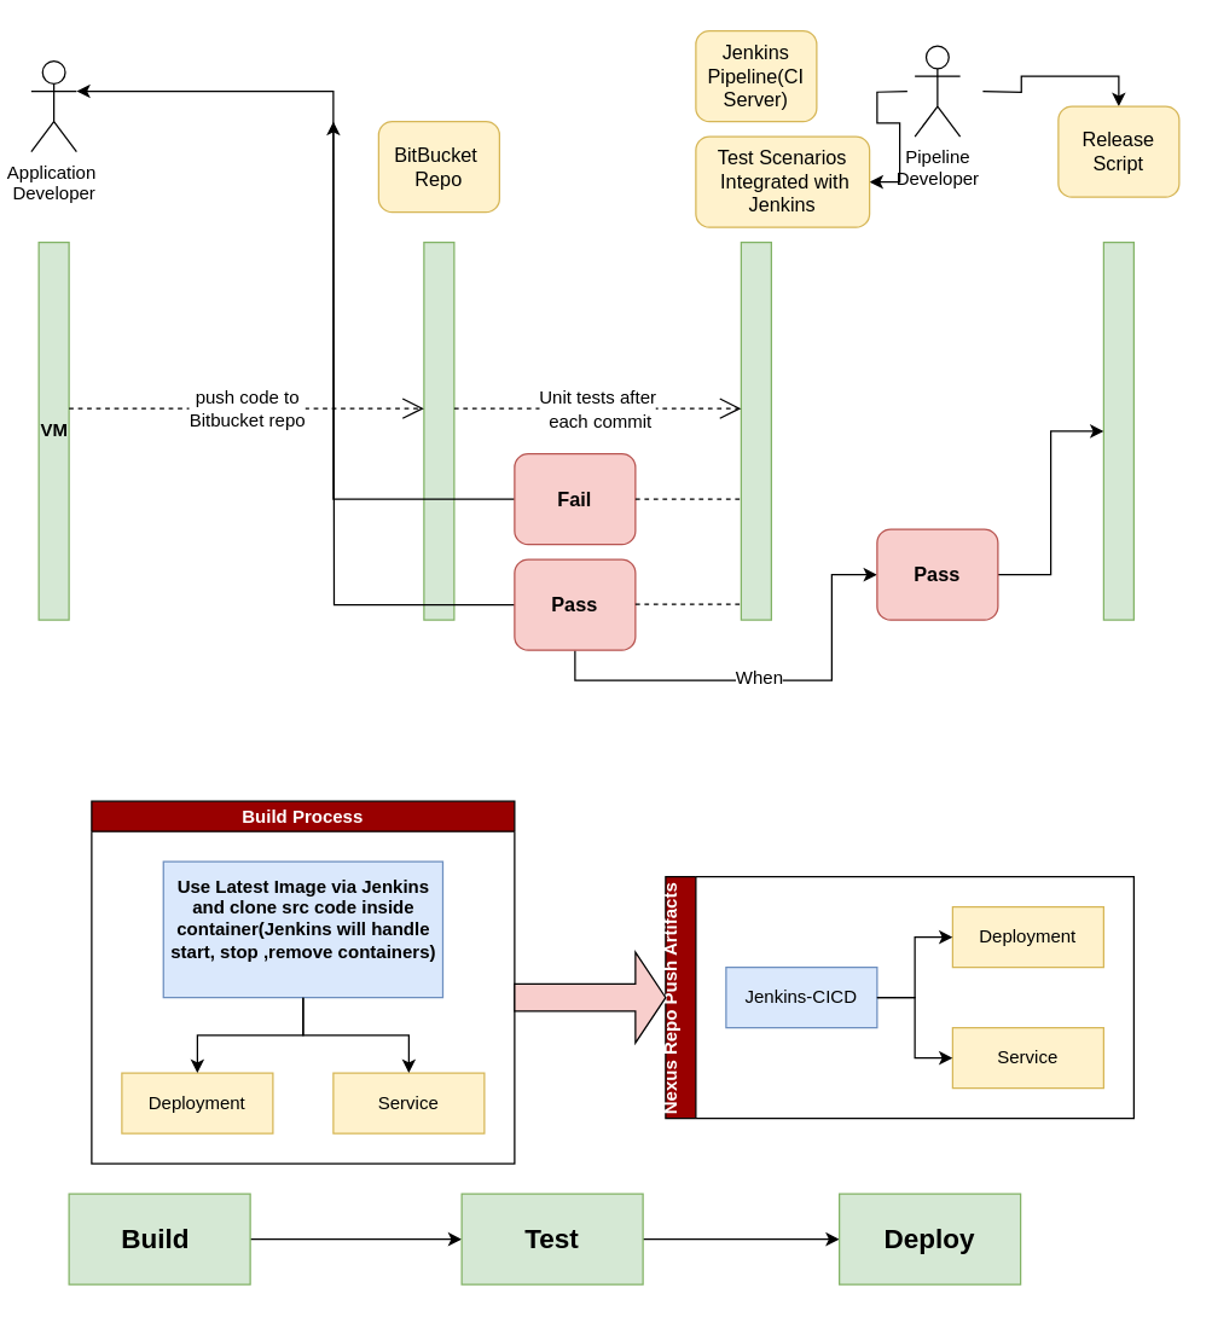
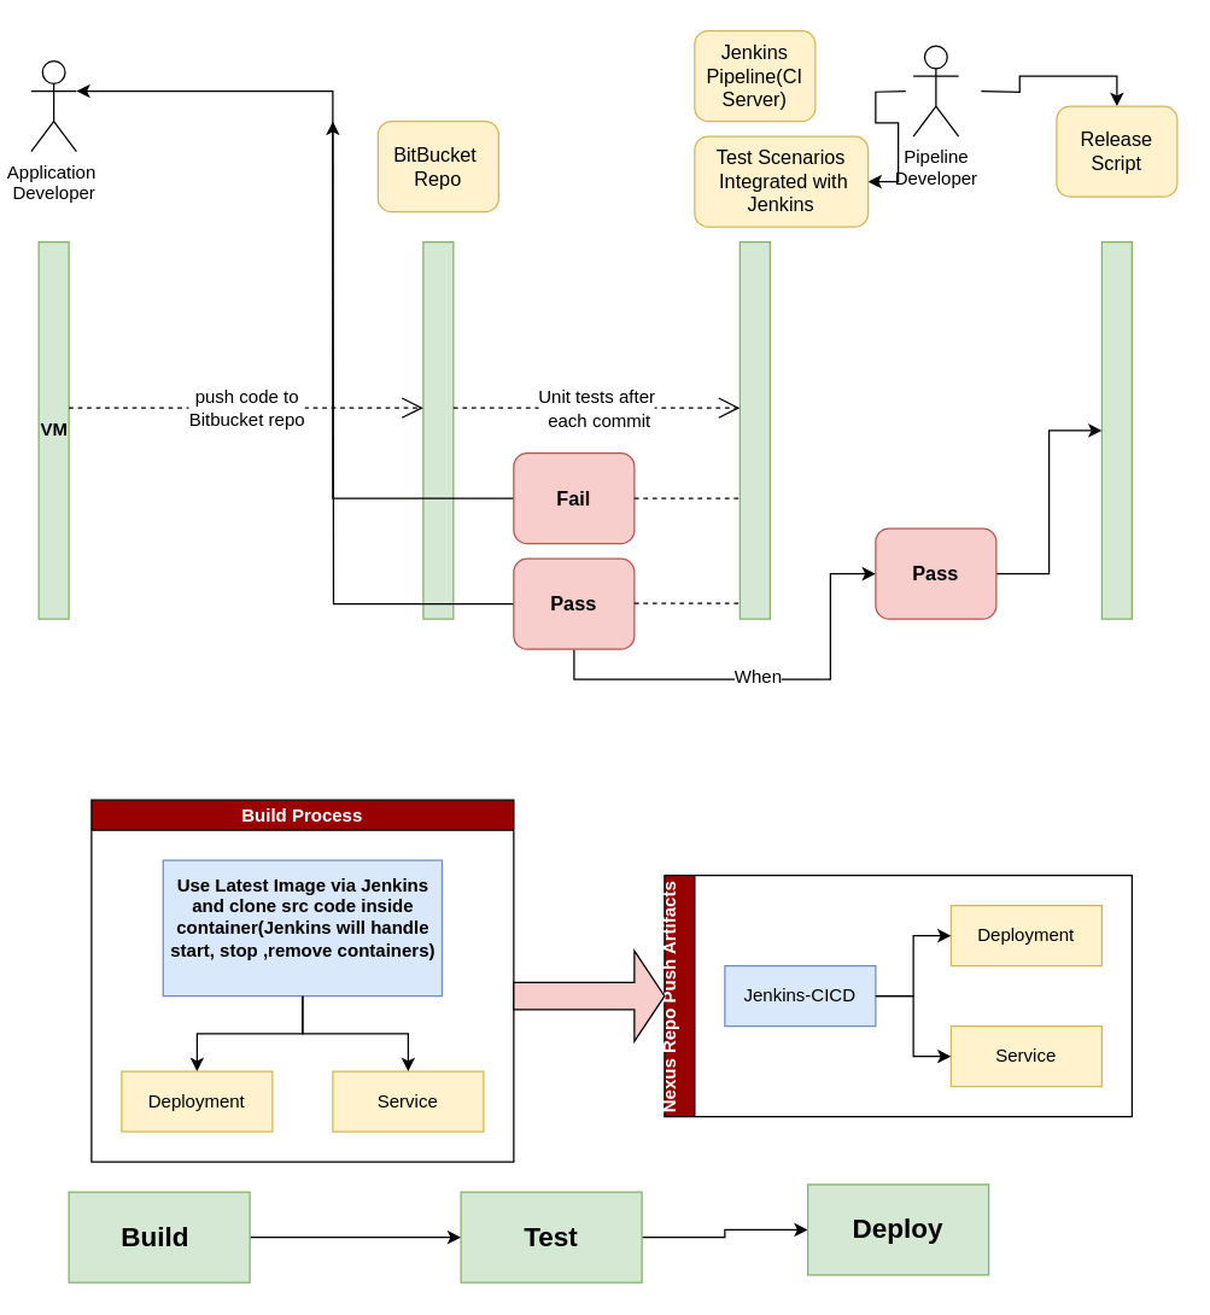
- <mxCell id="14" value="Deploy" style="rounded=0;whiteSpace=wrap;html=1;fillColor=#d5e8d4;strokeColor=#82b366;fontStyle=1;fontSize=18;" parent="1" vertex="1"><mxGeometry x="555" y="790" width="120" height="60" as="geometry" /></mxCell>
+ <mxCell id="14" value="Deploy" style="rounded=0;whiteSpace=wrap;html=1;fillColor=#d5e8d4;strokeColor=#82b366;fontStyle=1;fontSize=18;" parent="1" vertex="1"><mxGeometry x="535" y="785" width="120" height="60" as="geometry" /></mxCell>
